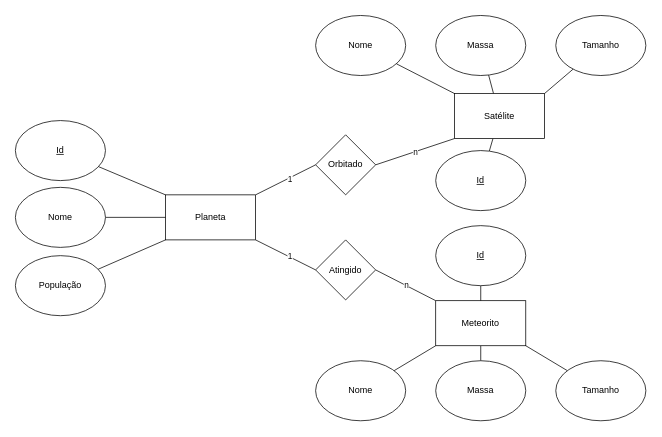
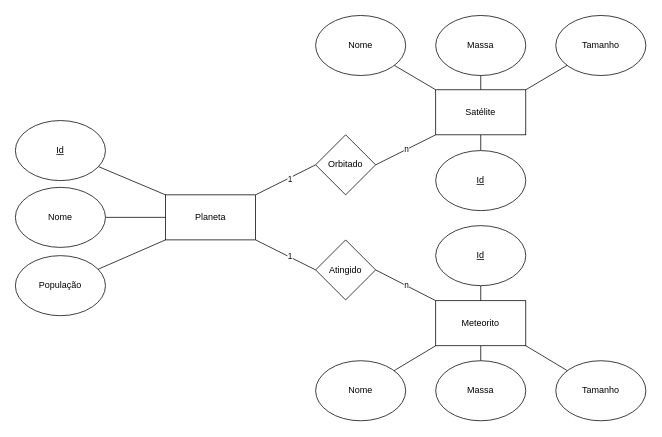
- <mxCell id="17" value="Satélite" style="rounded=0;whiteSpace=wrap;html=1;" parent="1" vertex="1"><mxGeometry x="605" y="124" width="120" height="60" as="geometry" /></mxCell>
+ <mxCell id="17" value="Satélite" style="rounded=0;whiteSpace=wrap;html=1;" parent="1" vertex="1"><mxGeometry x="580" y="119" width="120" height="60" as="geometry" /></mxCell>
